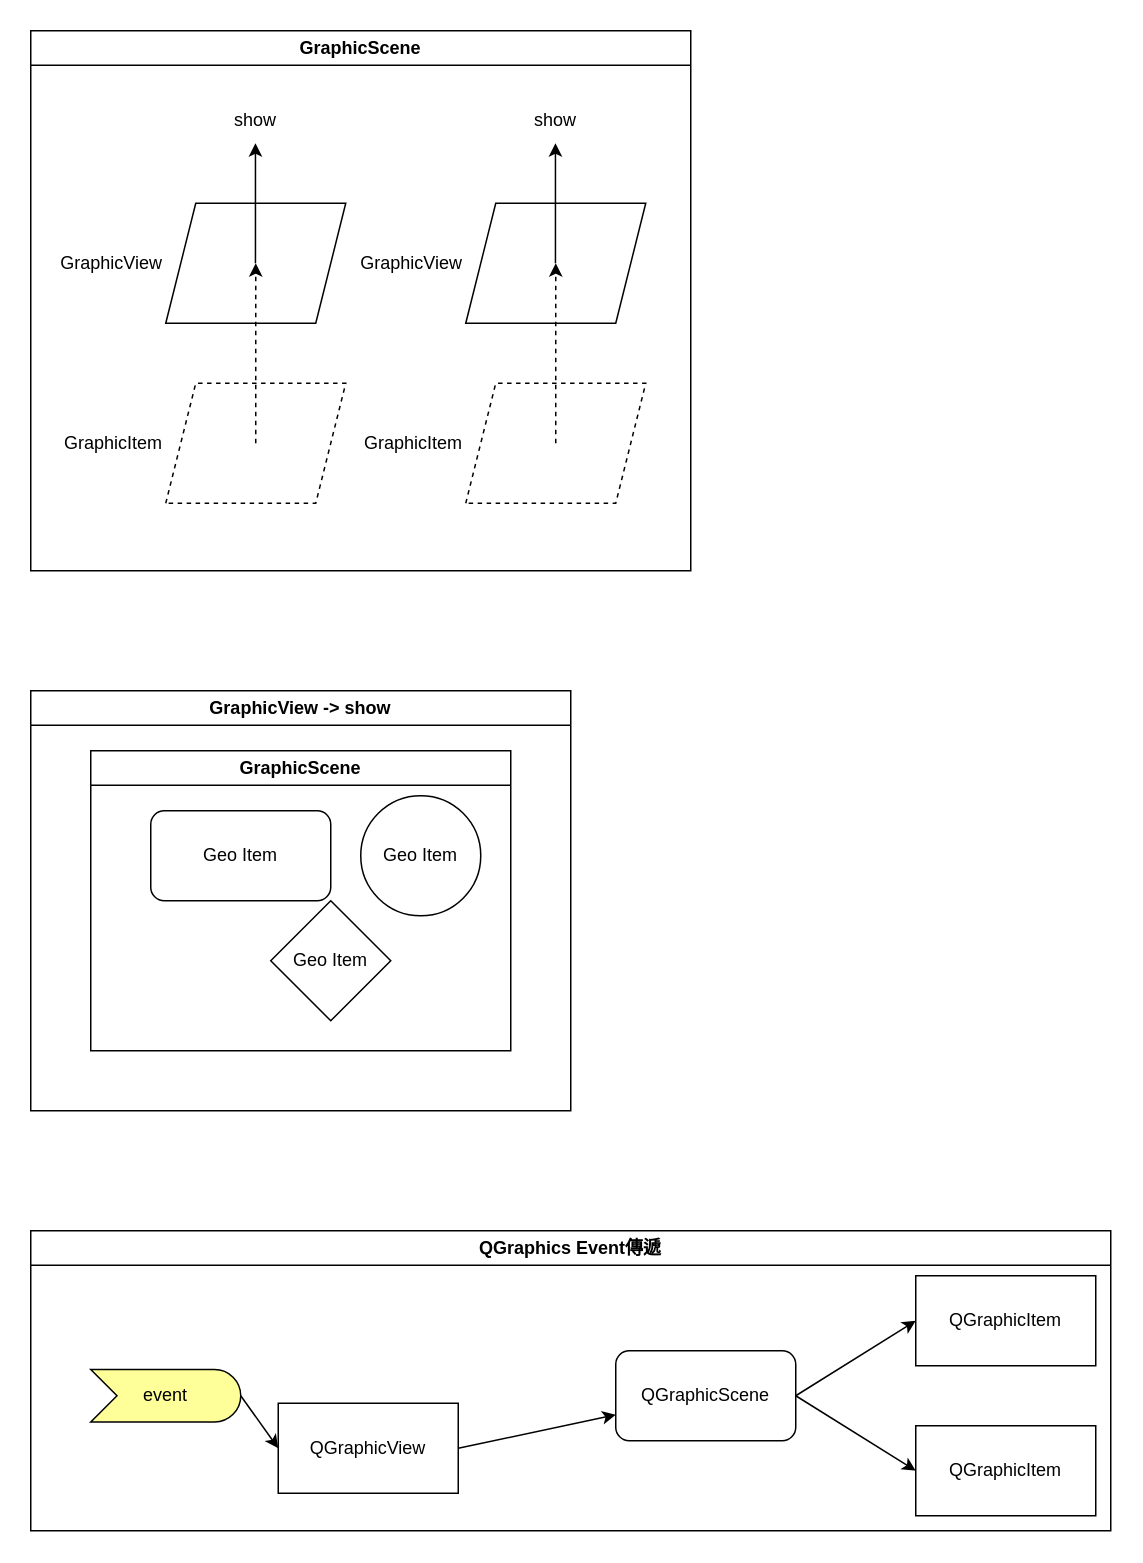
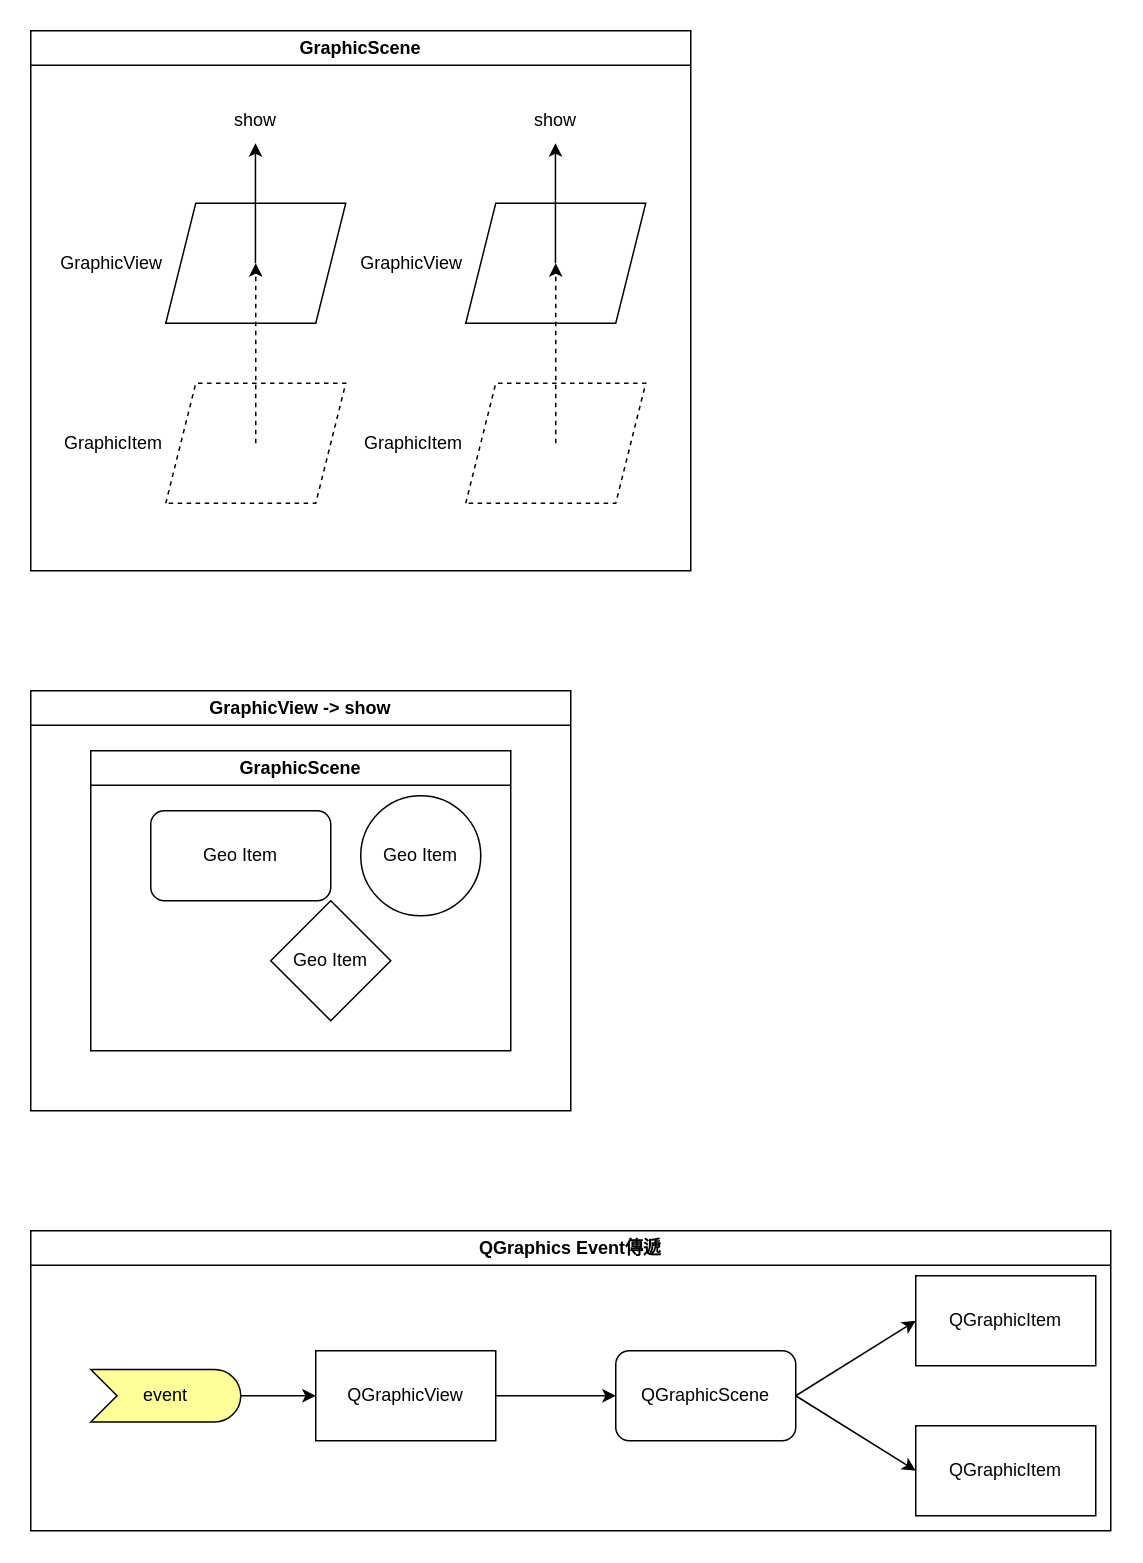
- <mxCell id="10" value="QGraphicView" style="rounded=0;whiteSpace=wrap;html=1;" vertex="1" parent="8"><mxGeometry x="155" y="85" width="120" height="60" as="geometry" /></mxCell>
+ <mxCell id="10" value="QGraphicView" style="rounded=0;whiteSpace=wrap;html=1;" vertex="1" parent="8"><mxGeometry x="180" y="50" width="120" height="60" as="geometry" /></mxCell>
